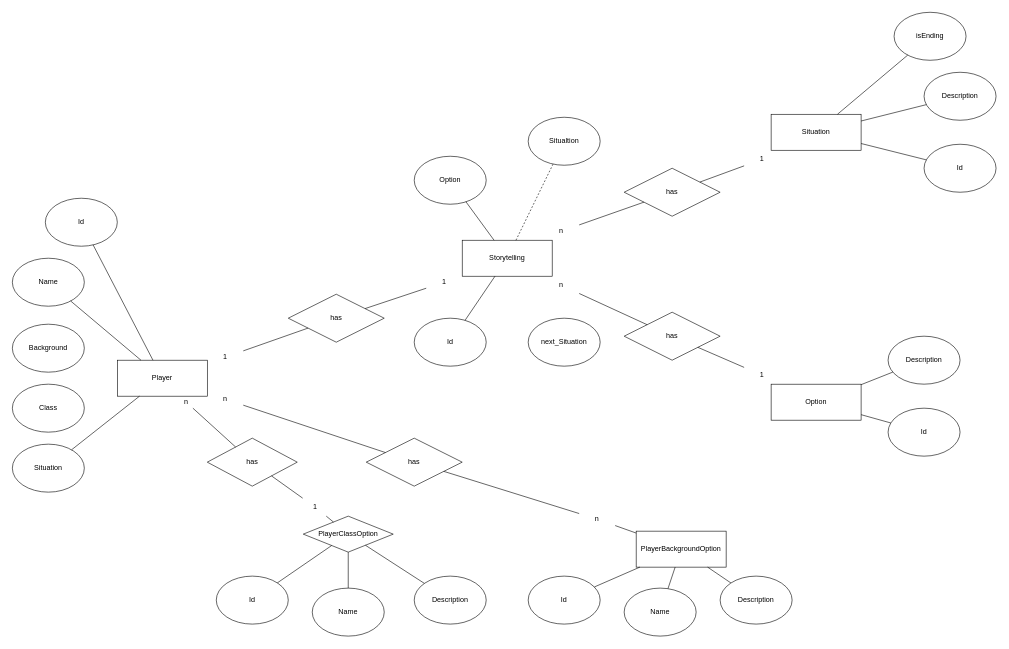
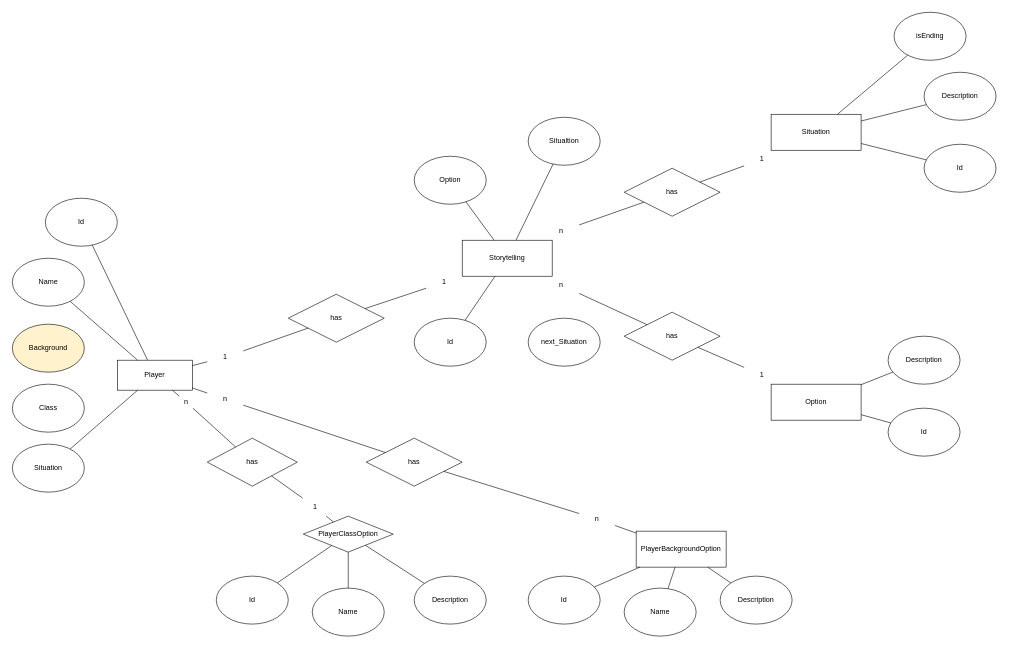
- <mxCell id="31" value="" style="endArrow=none;html=1;rounded=0;dashed=1;" parent="1" source="4" target="18" edge="1"><mxGeometry width="50" height="50" relative="1" as="geometry"><mxPoint x="800" y="670" as="sourcePoint" /><mxPoint x="701" y="478" as="targetPoint" /></mxGeometry></mxCell>
+ <mxCell id="31" value="" style="endArrow=none;html=1;rounded=0;" parent="1" source="4" target="18" edge="1"><mxGeometry width="50" height="50" relative="1" as="geometry"><mxPoint x="800" y="670" as="sourcePoint" /><mxPoint x="701" y="478" as="targetPoint" /></mxGeometry></mxCell>
- <mxCell id="15" value="Background" style="ellipse;whiteSpace=wrap;html=1;" parent="1" vertex="1"><mxGeometry x="20" y="540" width="120" height="80" as="geometry" /></mxCell>
+ <mxCell id="15" value="Background" style="ellipse;whiteSpace=wrap;html=1;fillColor=#fff2cc;" parent="1" vertex="1"><mxGeometry x="20" y="540" width="120" height="80" as="geometry" /></mxCell>
- <mxCell id="2" value="Player" style="rounded=0;whiteSpace=wrap;html=1;" parent="1" vertex="1"><mxGeometry x="195" y="600" width="150" height="60" as="geometry" /></mxCell>
+ <mxCell id="2" value="Player" style="rounded=0;whiteSpace=wrap;html=1;" parent="1" vertex="1"><mxGeometry x="195" y="600" width="125" height="50" as="geometry" /></mxCell>
